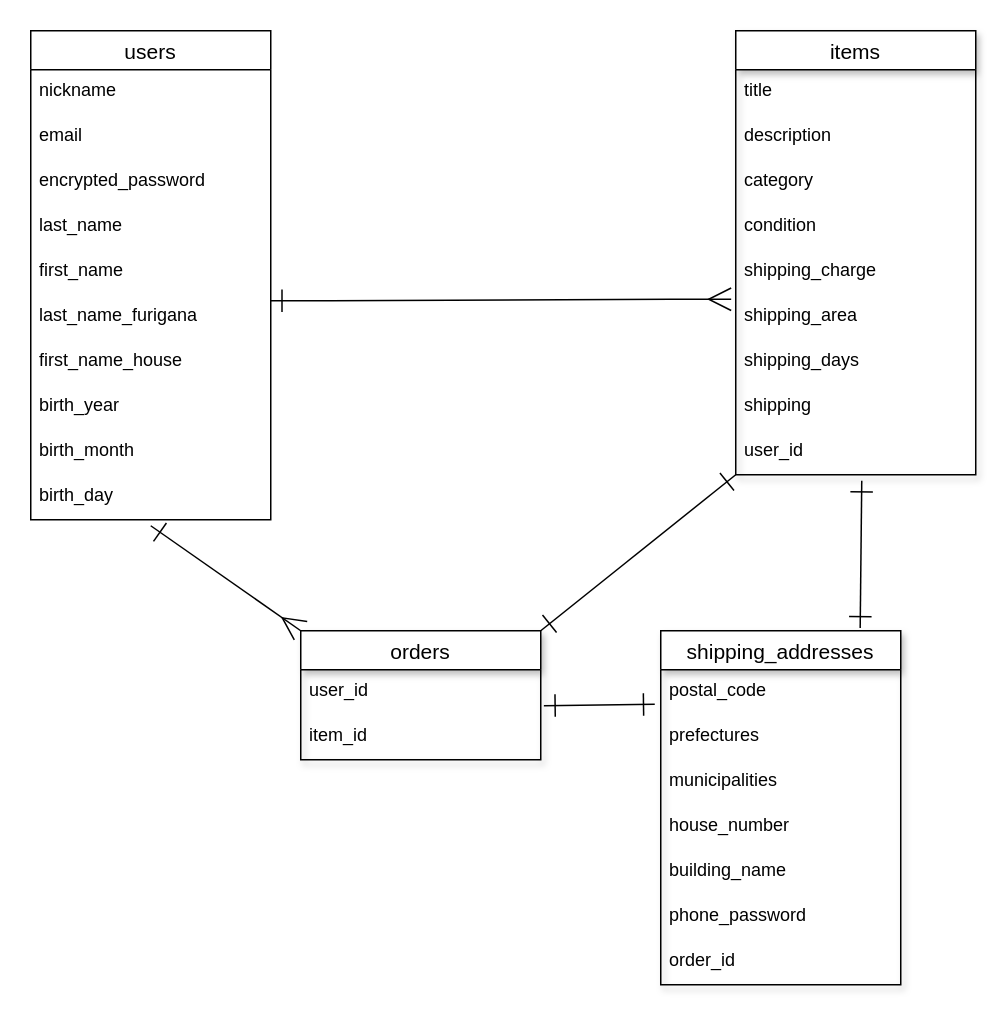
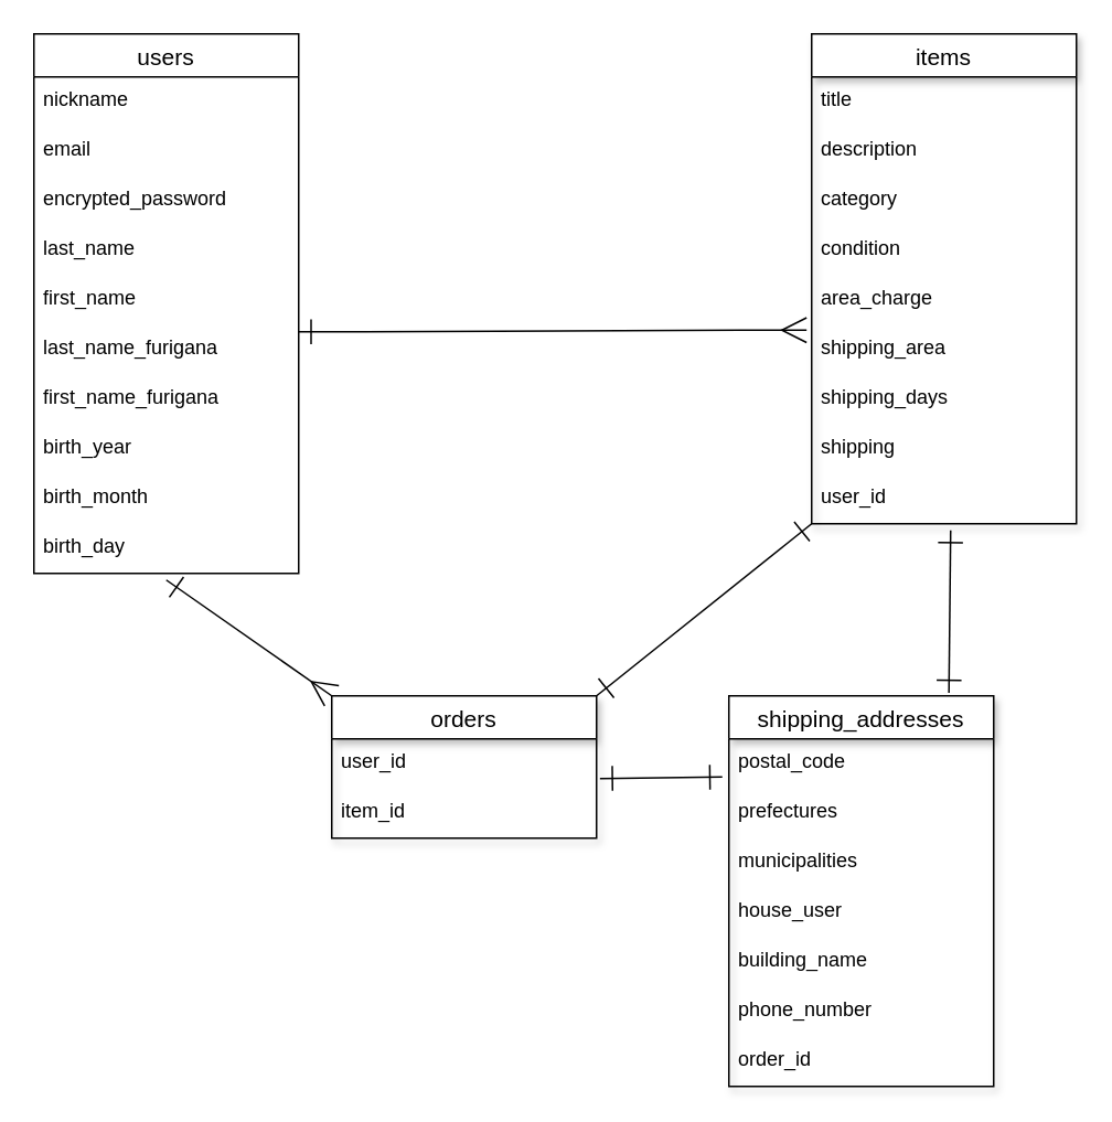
- <mxCell id="18" value="shipping_charge" style="text;strokeColor=none;fillColor=none;spacingLeft=4;spacingRight=4;overflow=hidden;rotatable=0;points=[[0,0.5],[1,0.5]];portConstraint=eastwest;fontSize=12;shadow=1;" vertex="1" parent="13"><mxGeometry y="146" width="160" height="30" as="geometry" /></mxCell>
+ <mxCell id="18" value="area_charge" style="text;strokeColor=none;fillColor=none;spacingLeft=4;spacingRight=4;overflow=hidden;rotatable=0;points=[[0,0.5],[1,0.5]];portConstraint=eastwest;fontSize=12;shadow=1;" vertex="1" parent="13"><mxGeometry y="146" width="160" height="30" as="geometry" /></mxCell>
- <mxCell id="9" value="first_name_house" style="text;strokeColor=none;fillColor=none;spacingLeft=4;spacingRight=4;overflow=hidden;rotatable=0;points=[[0,0.5],[1,0.5]];portConstraint=eastwest;fontSize=12;shadow=1;" vertex="1" parent="2"><mxGeometry y="206" width="160" height="30" as="geometry" /></mxCell>
+ <mxCell id="9" value="first_name_furigana" style="text;strokeColor=none;fillColor=none;spacingLeft=4;spacingRight=4;overflow=hidden;rotatable=0;points=[[0,0.5],[1,0.5]];portConstraint=eastwest;fontSize=12;shadow=1;" vertex="1" parent="2"><mxGeometry y="206" width="160" height="30" as="geometry" /></mxCell>
- <mxCell id="30" value="house_number" style="text;strokeColor=none;fillColor=none;spacingLeft=4;spacingRight=4;overflow=hidden;rotatable=0;points=[[0,0.5],[1,0.5]];portConstraint=eastwest;fontSize=12;shadow=1;" vertex="1" parent="26"><mxGeometry y="116" width="160" height="30" as="geometry" /></mxCell>
+ <mxCell id="30" value="house_user" style="text;strokeColor=none;fillColor=none;spacingLeft=4;spacingRight=4;overflow=hidden;rotatable=0;points=[[0,0.5],[1,0.5]];portConstraint=eastwest;fontSize=12;shadow=1;" vertex="1" parent="26"><mxGeometry y="116" width="160" height="30" as="geometry" /></mxCell>
- <mxCell id="32" value="phone_password" style="text;strokeColor=none;fillColor=none;spacingLeft=4;spacingRight=4;overflow=hidden;rotatable=0;points=[[0,0.5],[1,0.5]];portConstraint=eastwest;fontSize=12;shadow=1;" vertex="1" parent="26"><mxGeometry y="176" width="160" height="30" as="geometry" /></mxCell>
+ <mxCell id="32" value="phone_number" style="text;strokeColor=none;fillColor=none;spacingLeft=4;spacingRight=4;overflow=hidden;rotatable=0;points=[[0,0.5],[1,0.5]];portConstraint=eastwest;fontSize=12;shadow=1;" vertex="1" parent="26"><mxGeometry y="176" width="160" height="30" as="geometry" /></mxCell>
